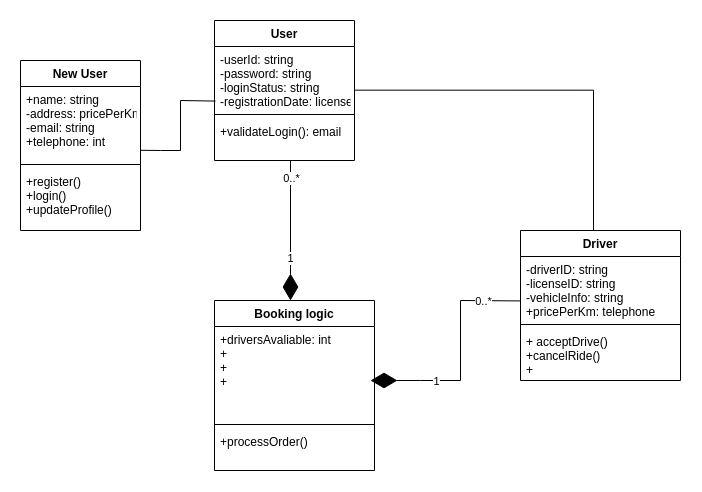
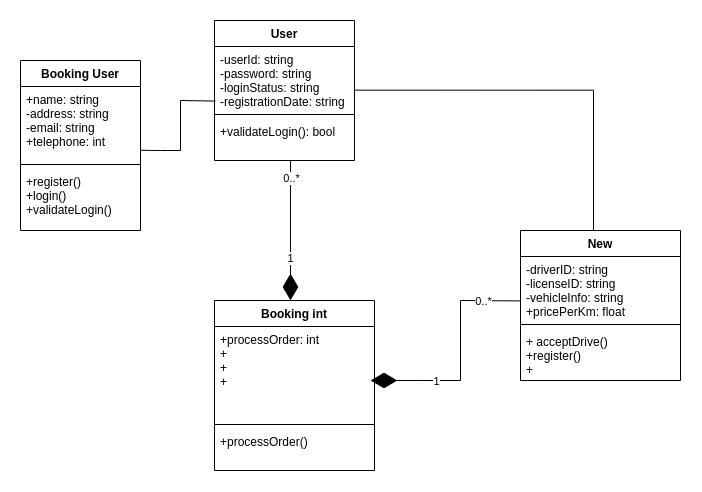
- <mxCell id="7" value="-userId: string&#10;-password: string&#10;-loginStatus: string&#10;-registrationDate: licenseID" style="text;strokeColor=none;fillColor=none;align=left;verticalAlign=top;spacingLeft=4;spacingRight=4;overflow=hidden;rotatable=0;points=[[0,0.5],[1,0.5]];portConstraint=eastwest;" vertex="1" parent="6"><mxGeometry y="26" width="140" height="64" as="geometry" /></mxCell>
+ <mxCell id="7" value="-userId: string&#10;-password: string&#10;-loginStatus: string&#10;-registrationDate: string" style="text;strokeColor=none;fillColor=none;align=left;verticalAlign=top;spacingLeft=4;spacingRight=4;overflow=hidden;rotatable=0;points=[[0,0.5],[1,0.5]];portConstraint=eastwest;" vertex="1" parent="6"><mxGeometry y="26" width="140" height="64" as="geometry" /></mxCell>
- <mxCell id="2" value="New User" style="swimlane;fontStyle=1;align=center;verticalAlign=top;childLayout=stackLayout;horizontal=1;startSize=26;horizontalStack=0;resizeParent=1;resizeParentMax=0;resizeLast=0;collapsible=1;marginBottom=0;" vertex="1" parent="1"><mxGeometry x="20" y="60" width="120" height="170" as="geometry" /></mxCell>
+ <mxCell id="2" value="Booking User" style="swimlane;fontStyle=1;align=center;verticalAlign=top;childLayout=stackLayout;horizontal=1;startSize=26;horizontalStack=0;resizeParent=1;resizeParentMax=0;resizeLast=0;collapsible=1;marginBottom=0;" vertex="1" parent="1"><mxGeometry x="20" y="60" width="120" height="170" as="geometry" /></mxCell>
- <mxCell id="3" value="+name: string&#10;-address: pricePerKm&#10;-email: string&#10;+telephone: int&#10;" style="text;strokeColor=none;fillColor=none;align=left;verticalAlign=top;spacingLeft=4;spacingRight=4;overflow=hidden;rotatable=0;points=[[0,0.5],[1,0.5]];portConstraint=eastwest;" vertex="1" parent="2"><mxGeometry y="26" width="120" height="74" as="geometry" /></mxCell>
+ <mxCell id="3" value="+name: string&#10;-address: string&#10;-email: string&#10;+telephone: int&#10;" style="text;strokeColor=none;fillColor=none;align=left;verticalAlign=top;spacingLeft=4;spacingRight=4;overflow=hidden;rotatable=0;points=[[0,0.5],[1,0.5]];portConstraint=eastwest;" vertex="1" parent="2"><mxGeometry y="26" width="120" height="74" as="geometry" /></mxCell>
- <mxCell id="9" value="+validateLogin(): email" style="text;strokeColor=none;fillColor=none;align=left;verticalAlign=top;spacingLeft=4;spacingRight=4;overflow=hidden;rotatable=0;points=[[0,0.5],[1,0.5]];portConstraint=eastwest;" vertex="1" parent="6"><mxGeometry y="98" width="140" height="42" as="geometry" /></mxCell>
+ <mxCell id="9" value="+validateLogin(): bool" style="text;strokeColor=none;fillColor=none;align=left;verticalAlign=top;spacingLeft=4;spacingRight=4;overflow=hidden;rotatable=0;points=[[0,0.5],[1,0.5]];portConstraint=eastwest;" vertex="1" parent="6"><mxGeometry y="98" width="140" height="42" as="geometry" /></mxCell>
- <mxCell id="5" value="+register()&#10;+login()&#10;+updateProfile()" style="text;strokeColor=none;fillColor=none;align=left;verticalAlign=top;spacingLeft=4;spacingRight=4;overflow=hidden;rotatable=0;points=[[0,0.5],[1,0.5]];portConstraint=eastwest;" vertex="1" parent="2"><mxGeometry y="108" width="120" height="62" as="geometry" /></mxCell>
+ <mxCell id="5" value="+register()&#10;+login()&#10;+validateLogin()" style="text;strokeColor=none;fillColor=none;align=left;verticalAlign=top;spacingLeft=4;spacingRight=4;overflow=hidden;rotatable=0;points=[[0,0.5],[1,0.5]];portConstraint=eastwest;" vertex="1" parent="2"><mxGeometry y="108" width="120" height="62" as="geometry" /></mxCell>
- <mxCell id="15" value="Driver&#10;" style="swimlane;fontStyle=1;align=center;verticalAlign=top;childLayout=stackLayout;horizontal=1;startSize=26;horizontalStack=0;resizeParent=1;resizeParentMax=0;resizeLast=0;collapsible=1;marginBottom=0;" vertex="1" parent="1"><mxGeometry x="520" y="230" width="160" height="150" as="geometry" /></mxCell>
+ <mxCell id="15" value="New&#10;" style="swimlane;fontStyle=1;align=center;verticalAlign=top;childLayout=stackLayout;horizontal=1;startSize=26;horizontalStack=0;resizeParent=1;resizeParentMax=0;resizeLast=0;collapsible=1;marginBottom=0;" vertex="1" parent="1"><mxGeometry x="520" y="230" width="160" height="150" as="geometry" /></mxCell>
- <mxCell id="16" value="-driverID: string&#10;-licenseID: string&#10;-vehicleInfo: string&#10;+pricePerKm: telephone" style="text;strokeColor=none;fillColor=none;align=left;verticalAlign=top;spacingLeft=4;spacingRight=4;overflow=hidden;rotatable=0;points=[[0,0.5],[1,0.5]];portConstraint=eastwest;" vertex="1" parent="15"><mxGeometry y="26" width="160" height="64" as="geometry" /></mxCell>
+ <mxCell id="16" value="-driverID: string&#10;-licenseID: string&#10;-vehicleInfo: string&#10;+pricePerKm: float" style="text;strokeColor=none;fillColor=none;align=left;verticalAlign=top;spacingLeft=4;spacingRight=4;overflow=hidden;rotatable=0;points=[[0,0.5],[1,0.5]];portConstraint=eastwest;" vertex="1" parent="15"><mxGeometry y="26" width="160" height="64" as="geometry" /></mxCell>
- <mxCell id="11" value="Booking logic" style="swimlane;fontStyle=1;align=center;verticalAlign=top;childLayout=stackLayout;horizontal=1;startSize=26;horizontalStack=0;resizeParent=1;resizeParentMax=0;resizeLast=0;collapsible=1;marginBottom=0;" vertex="1" parent="1"><mxGeometry x="214" y="300" width="160" height="170" as="geometry" /></mxCell>
+ <mxCell id="11" value="Booking int" style="swimlane;fontStyle=1;align=center;verticalAlign=top;childLayout=stackLayout;horizontal=1;startSize=26;horizontalStack=0;resizeParent=1;resizeParentMax=0;resizeLast=0;collapsible=1;marginBottom=0;" vertex="1" parent="1"><mxGeometry x="214" y="300" width="160" height="170" as="geometry" /></mxCell>
- <mxCell id="12" value="+driversAvaliable: int&#10;+&#10;+&#10;+" style="text;strokeColor=none;fillColor=none;align=left;verticalAlign=top;spacingLeft=4;spacingRight=4;overflow=hidden;rotatable=0;points=[[0,0.5],[1,0.5]];portConstraint=eastwest;" vertex="1" parent="11"><mxGeometry y="26" width="160" height="94" as="geometry" /></mxCell>
+ <mxCell id="12" value="+processOrder: int&#10;+&#10;+&#10;+" style="text;strokeColor=none;fillColor=none;align=left;verticalAlign=top;spacingLeft=4;spacingRight=4;overflow=hidden;rotatable=0;points=[[0,0.5],[1,0.5]];portConstraint=eastwest;" vertex="1" parent="11"><mxGeometry y="26" width="160" height="94" as="geometry" /></mxCell>
- <mxCell id="18" value="+ acceptDrive()&#10;+cancelRide()&#10;+" style="text;strokeColor=none;fillColor=none;align=left;verticalAlign=top;spacingLeft=4;spacingRight=4;overflow=hidden;rotatable=0;points=[[0,0.5],[1,0.5]];portConstraint=eastwest;" vertex="1" parent="15"><mxGeometry y="98" width="160" height="52" as="geometry" /></mxCell>
+ <mxCell id="18" value="+ acceptDrive()&#10;+register()&#10;+" style="text;strokeColor=none;fillColor=none;align=left;verticalAlign=top;spacingLeft=4;spacingRight=4;overflow=hidden;rotatable=0;points=[[0,0.5],[1,0.5]];portConstraint=eastwest;" vertex="1" parent="15"><mxGeometry y="98" width="160" height="52" as="geometry" /></mxCell>
